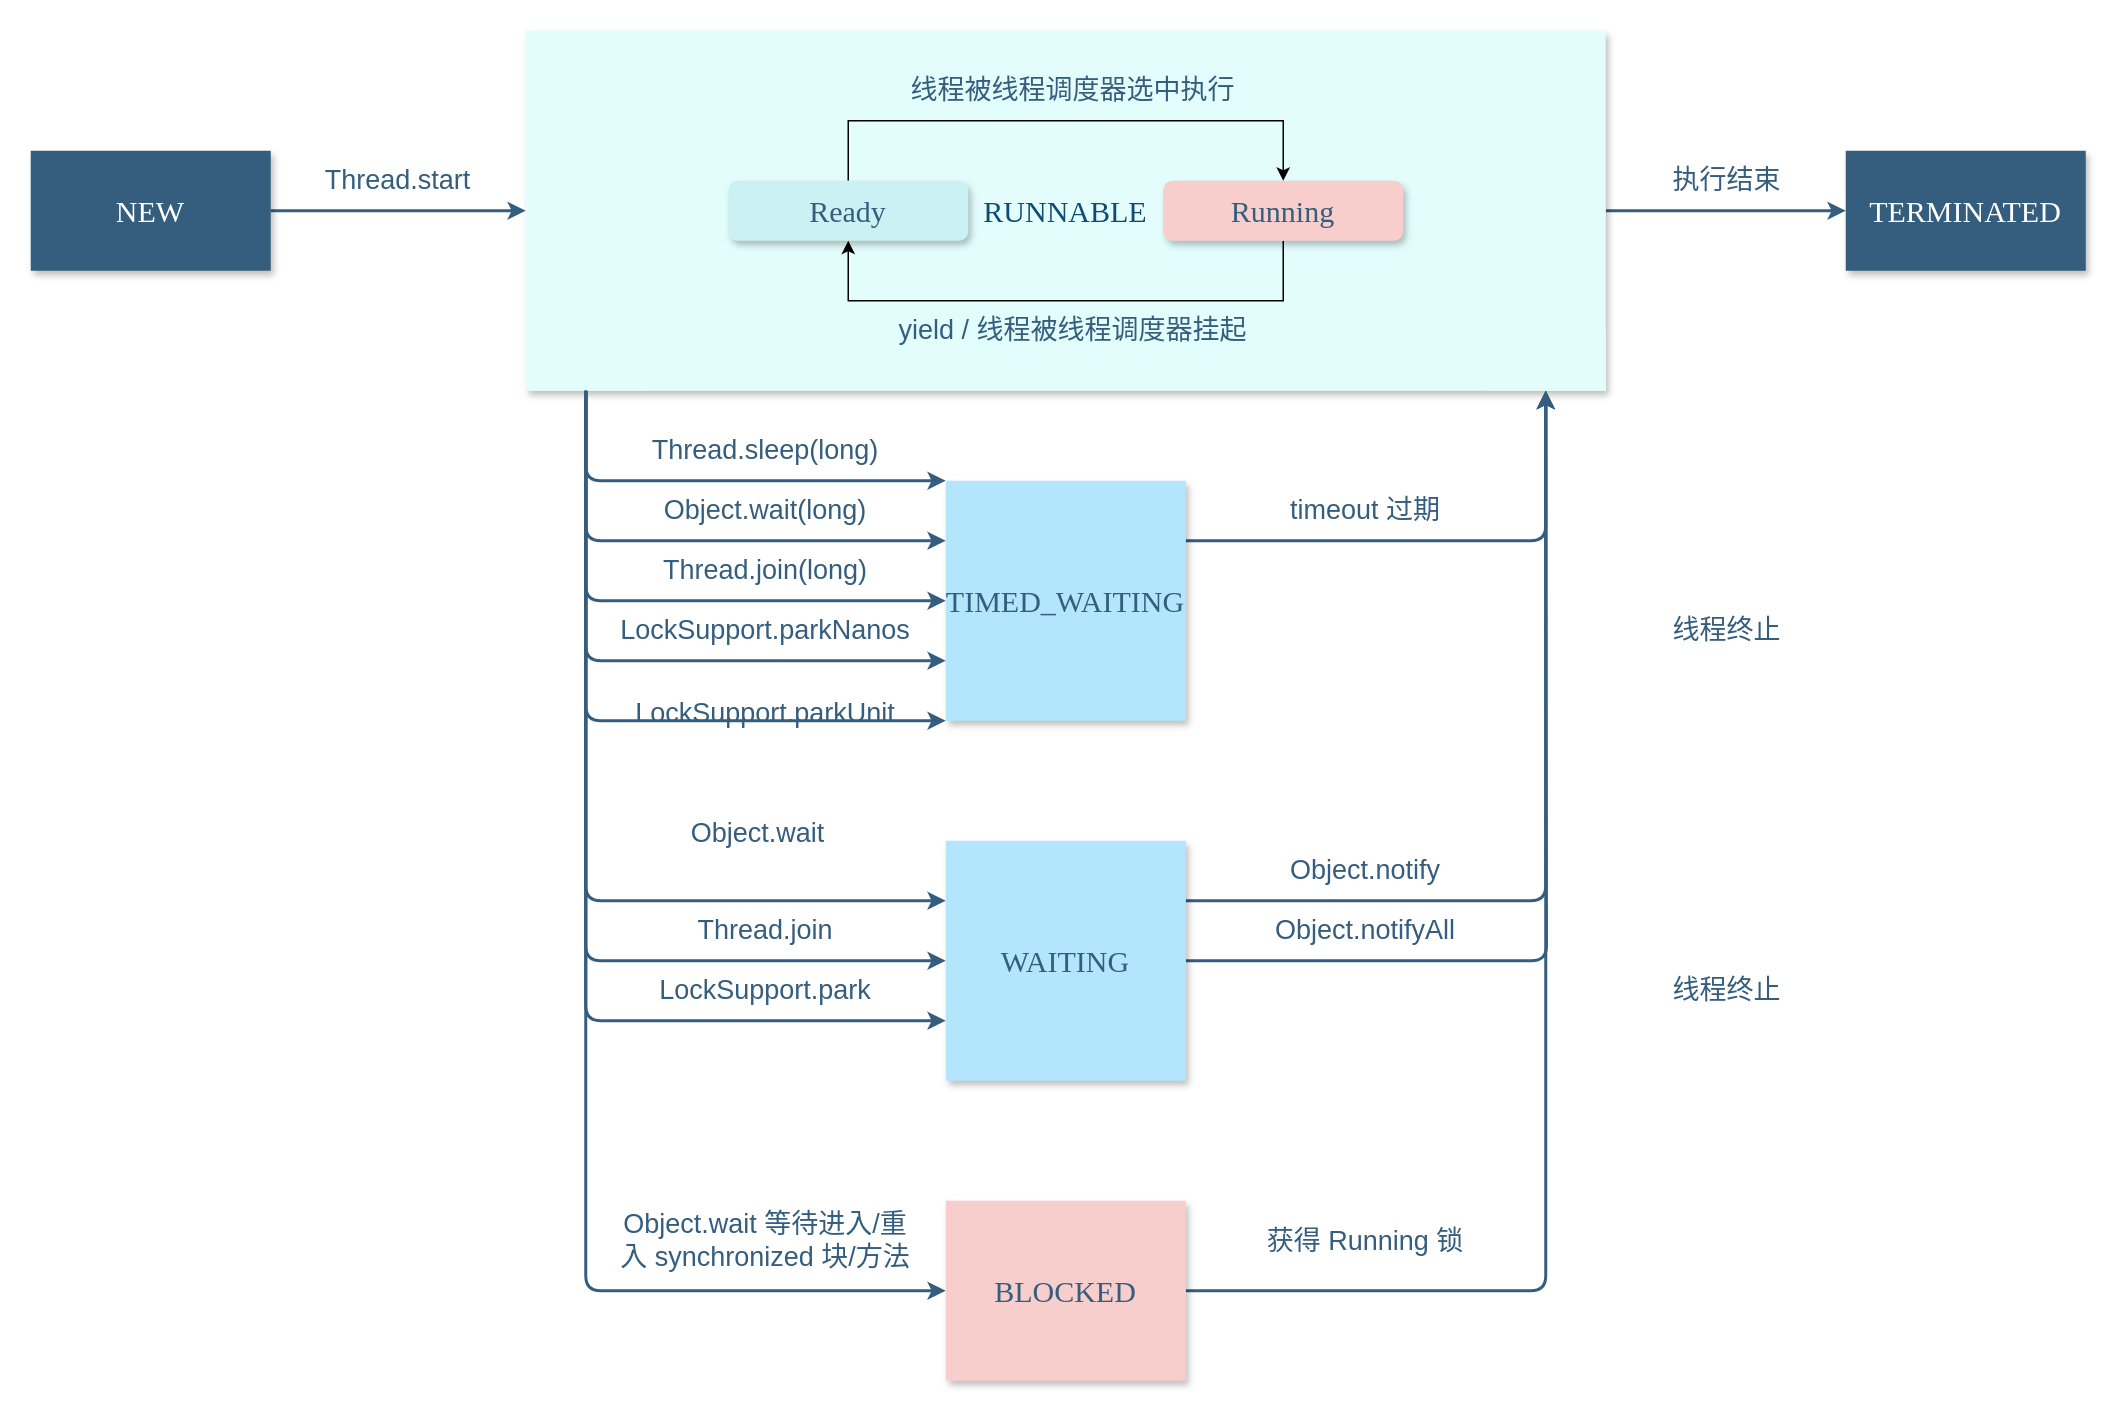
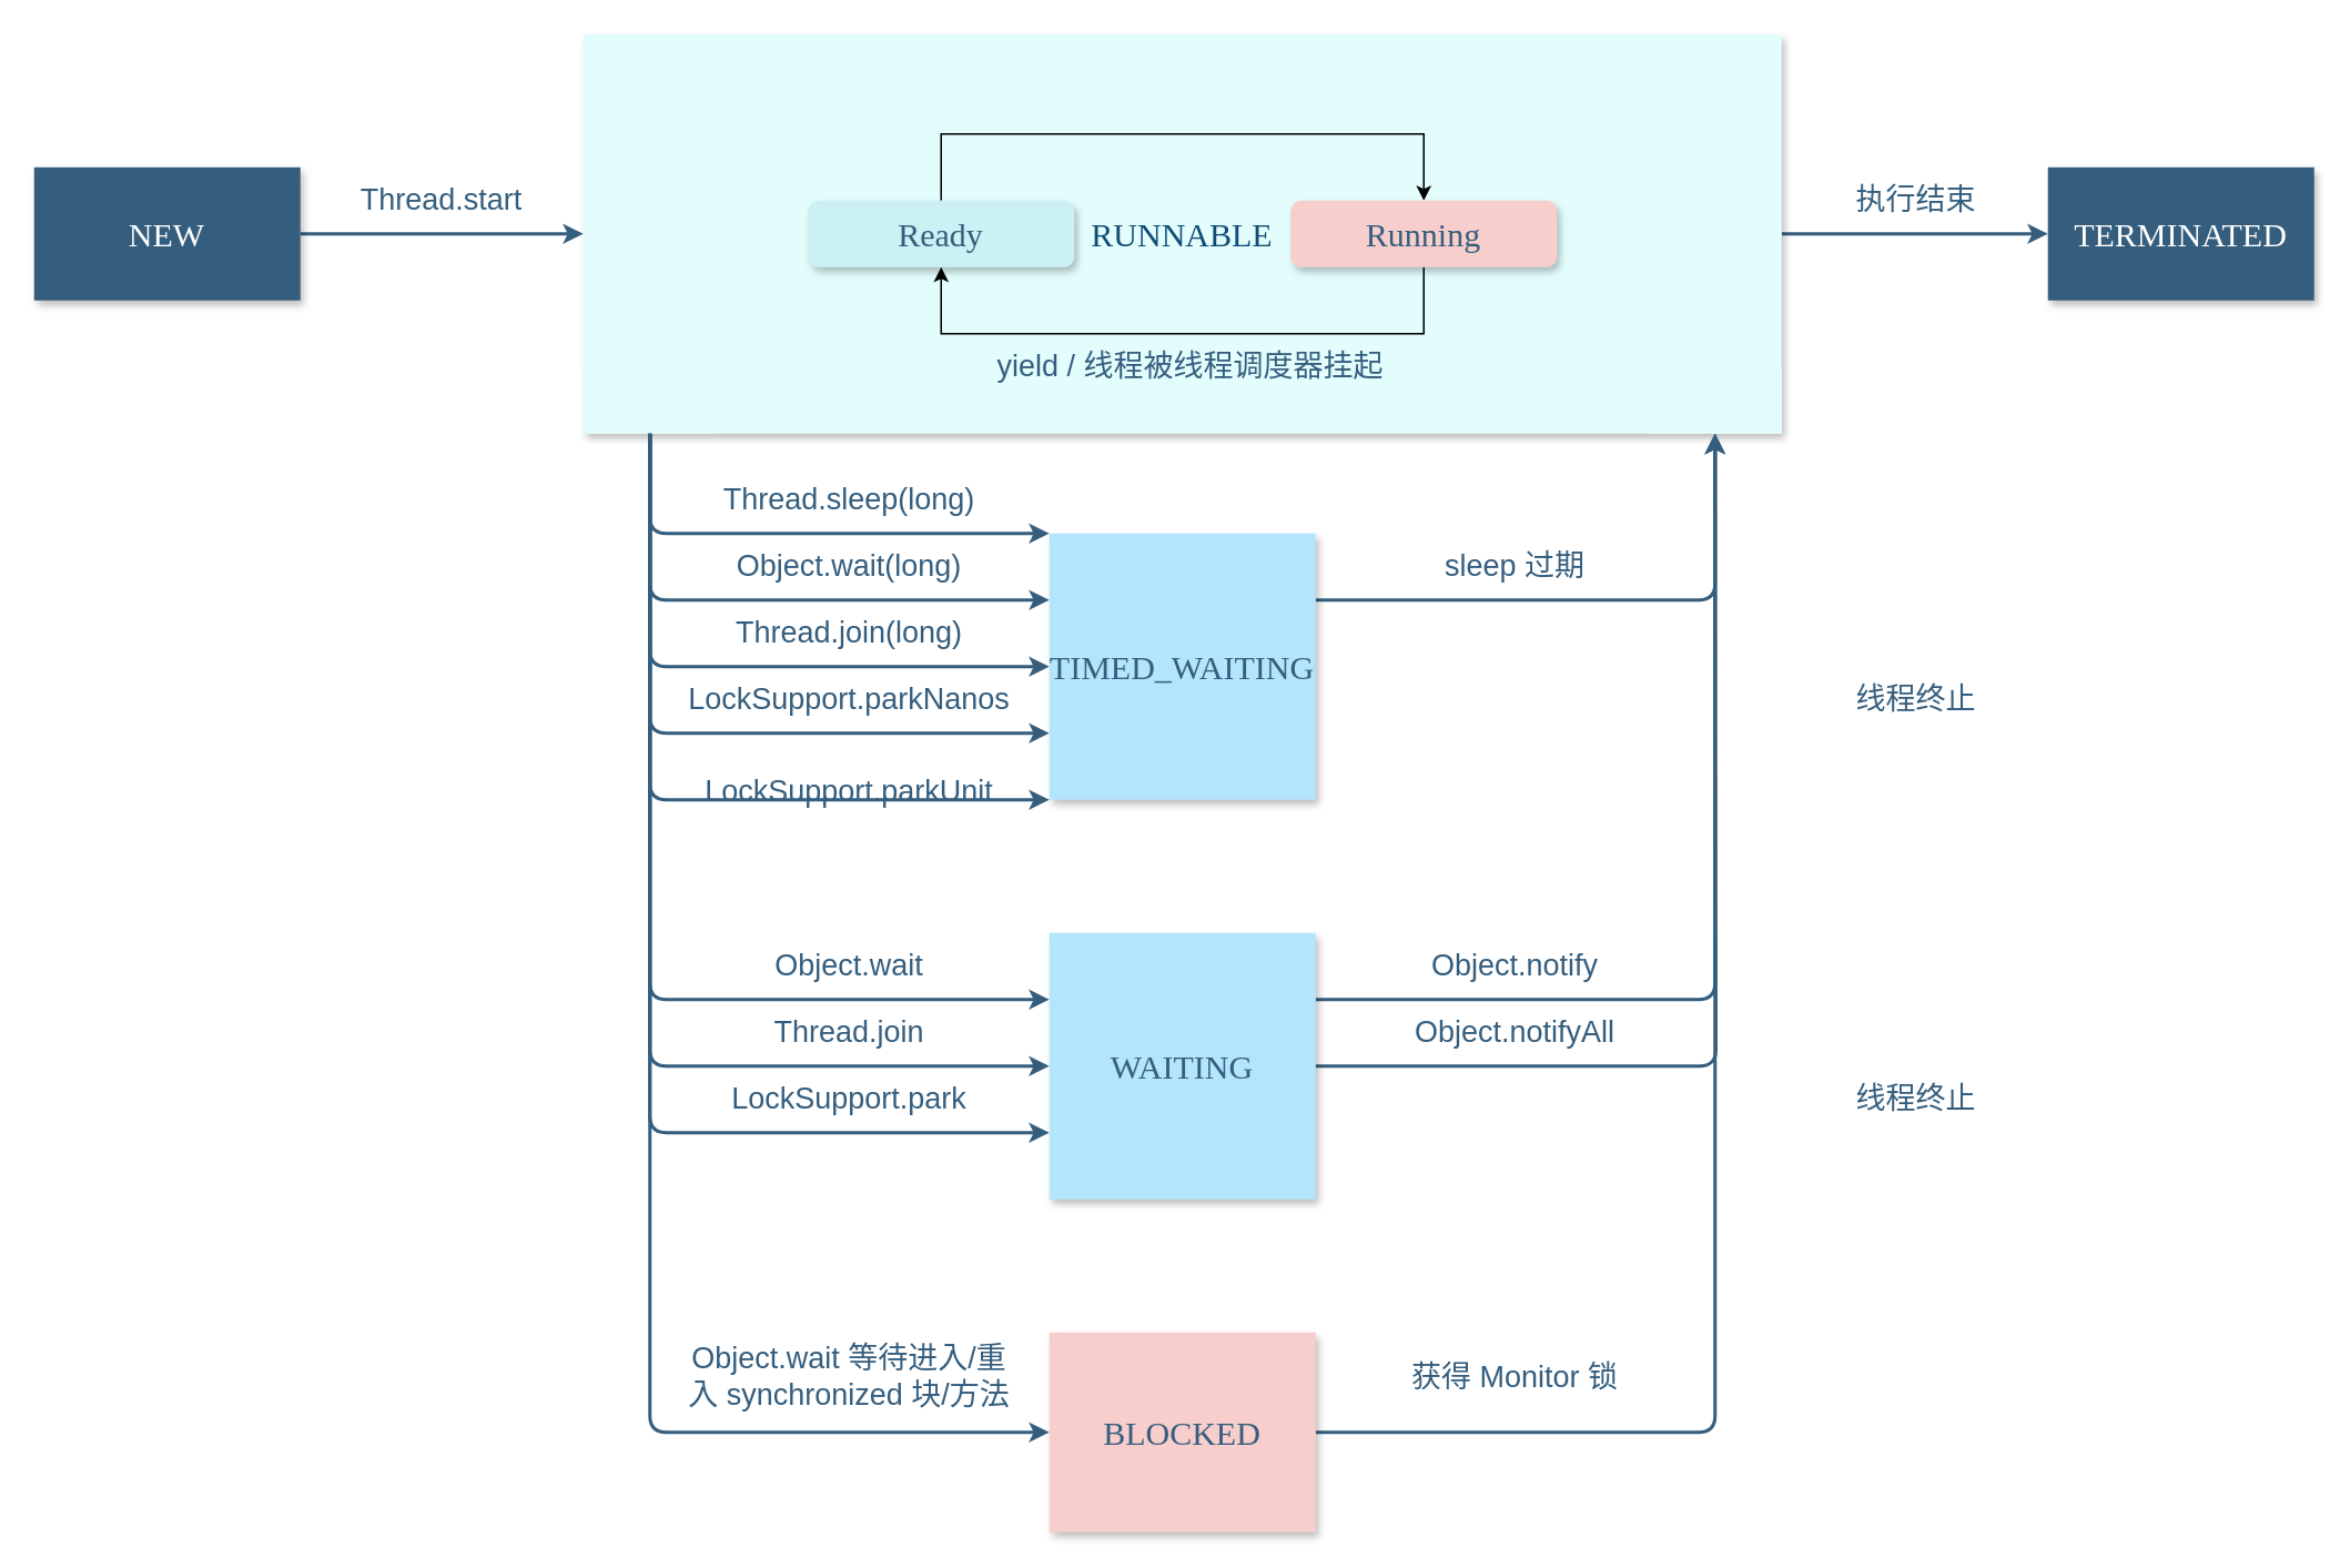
- <mxCell id="16" value="线程被线程调度器选中执行" style="text;whiteSpace=wrap;align=center;verticalAlign=middle;fontSize=18;fontColor=#355E7E;" parent="1" vertex="1"><mxGeometry x="585" y="40" width="260" height="40" as="geometry" /></mxCell>
- <mxCell id="40" value="timeout 过期" style="text;whiteSpace=wrap;align=center;verticalAlign=middle;fontSize=18;fontColor=#355E7E;" vertex="1" parent="1"><mxGeometry x="810" y="320" width="200" height="40" as="geometry" /></mxCell>
+ <mxCell id="40" value="sleep 过期" style="text;whiteSpace=wrap;align=center;verticalAlign=middle;fontSize=18;fontColor=#355E7E;" vertex="1" parent="1"><mxGeometry x="810" y="320" width="200" height="40" as="geometry" /></mxCell>
- <mxCell id="35" value="Object.wait" style="text;whiteSpace=wrap;align=center;verticalAlign=middle;fontSize=18;fontColor=#355E7E;" parent="1" vertex="1"><mxGeometry x="405" y="535" width="200" height="40" as="geometry" /></mxCell>
+ <mxCell id="35" value="Object.wait" style="text;whiteSpace=wrap;align=center;verticalAlign=middle;fontSize=18;fontColor=#355E7E;" parent="1" vertex="1"><mxGeometry x="410" y="560" width="200" height="40" as="geometry" /></mxCell>
- <mxCell id="45" value="获得 Running 锁" style="text;whiteSpace=wrap;align=center;verticalAlign=middle;fontSize=18;fontColor=#355E7E;" vertex="1" parent="1"><mxGeometry x="830" y="807" width="160" height="40" as="geometry" /></mxCell>
+ <mxCell id="45" value="获得 Monitor 锁" style="text;whiteSpace=wrap;align=center;verticalAlign=middle;fontSize=18;fontColor=#355E7E;" vertex="1" parent="1"><mxGeometry x="830" y="807" width="160" height="40" as="geometry" /></mxCell>
